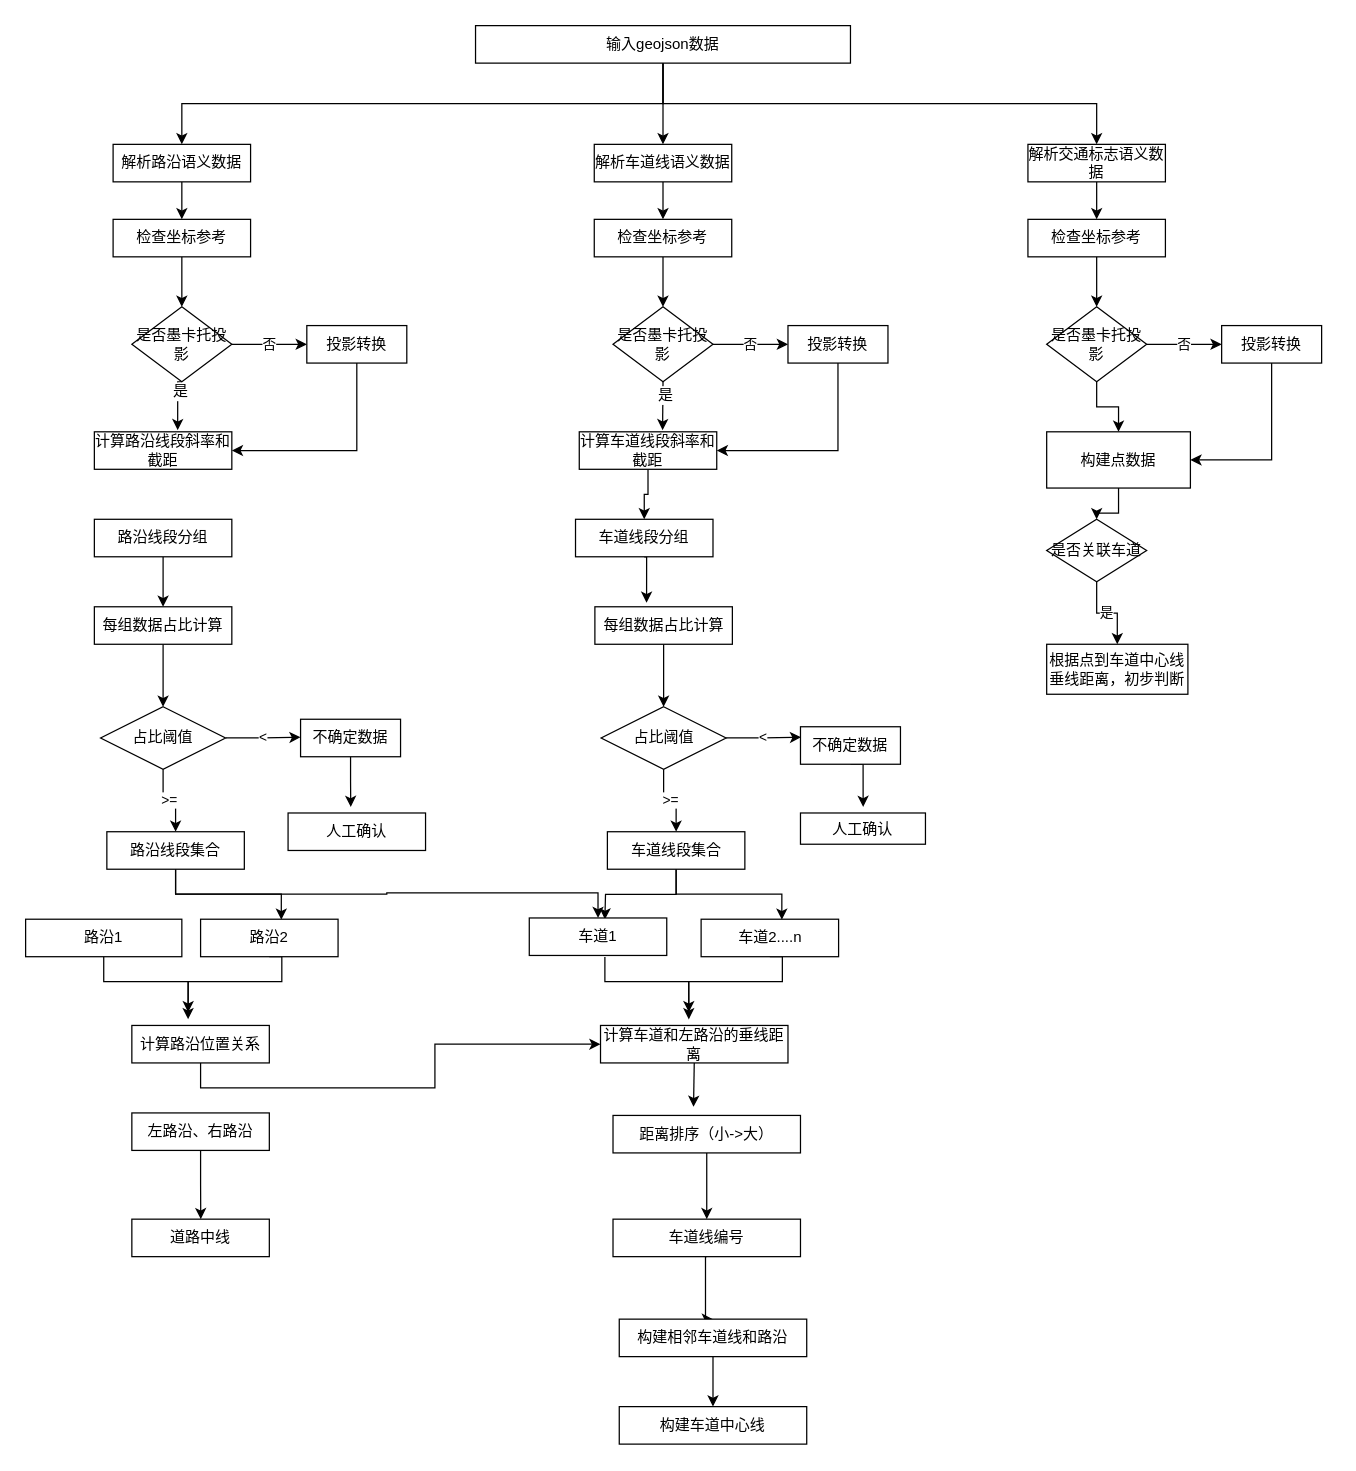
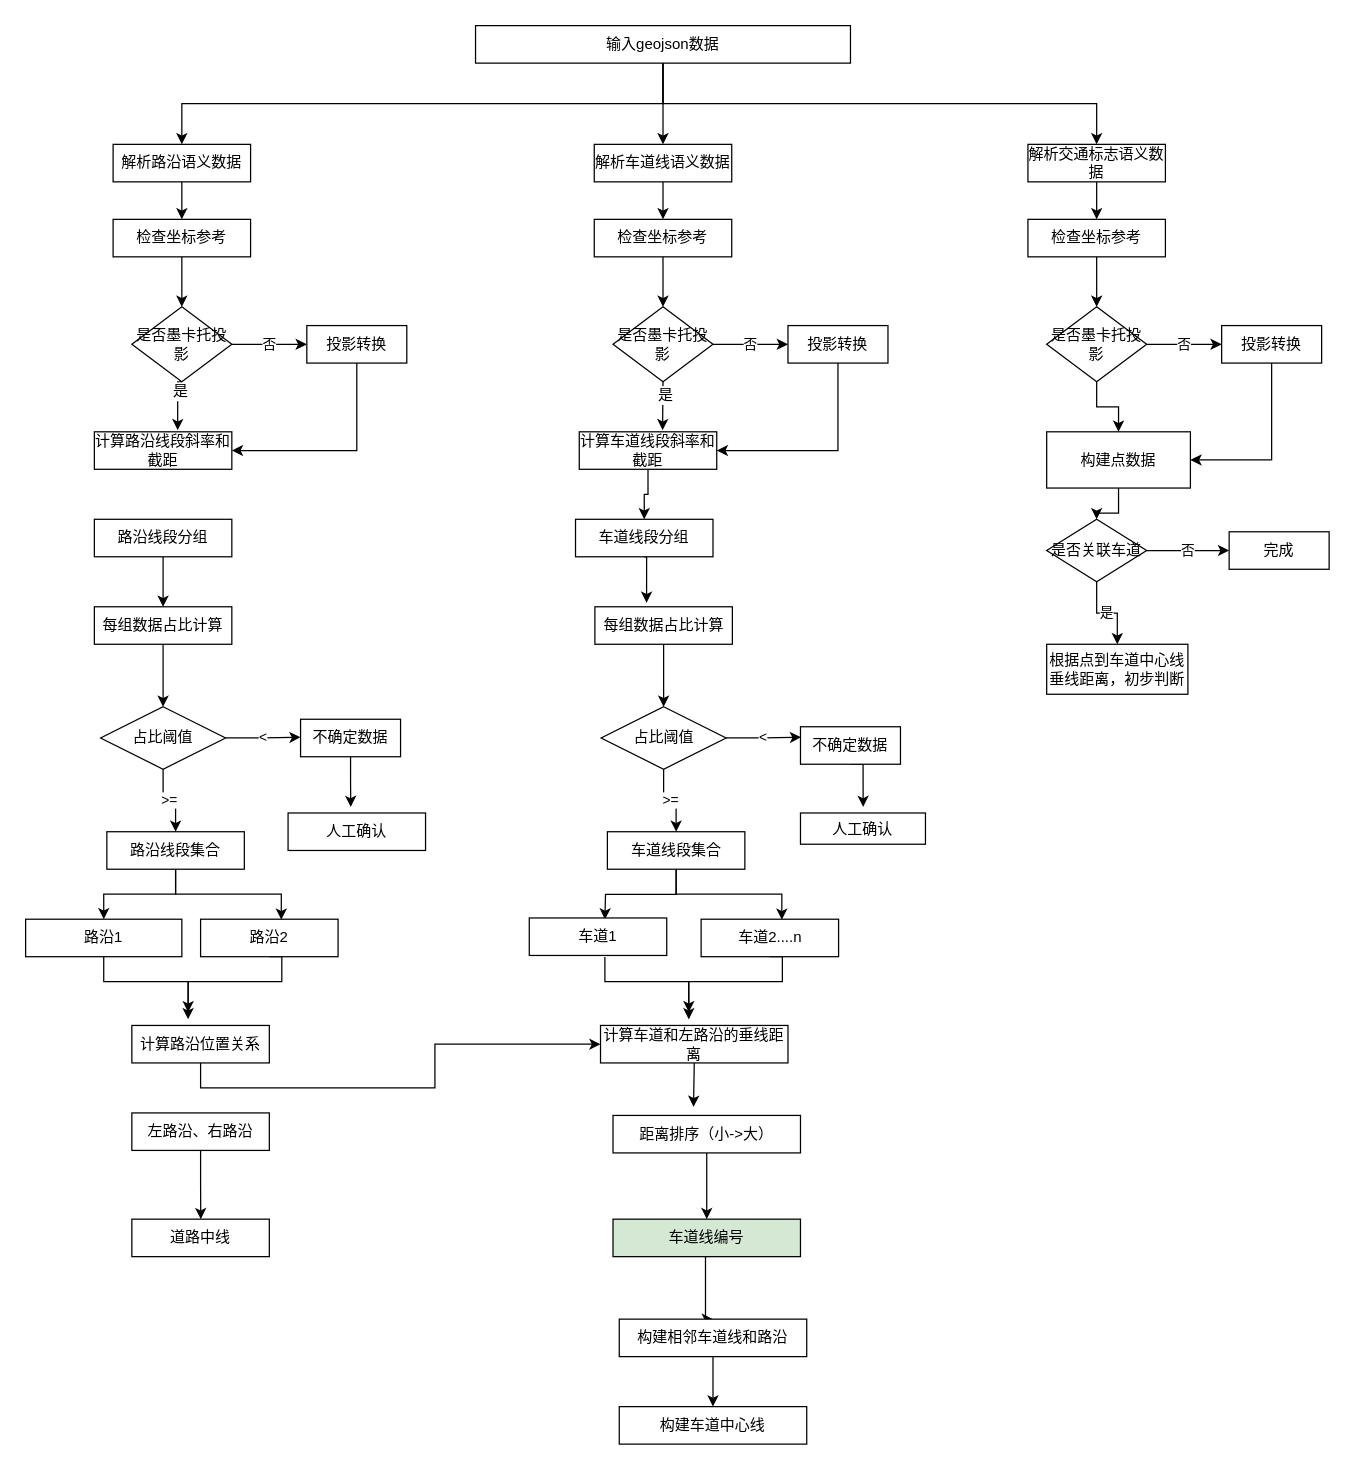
+ <mxCell id="84" value="否" style="edgeStyle=orthogonalEdgeStyle;rounded=0;orthogonalLoop=1;jettySize=auto;html=1;exitX=1;exitY=0.5;exitDx=0;exitDy=0;" parent="1" source="86" target="87" edge="1"><mxGeometry relative="1" as="geometry" /></mxCell>
+ <mxCell id="87" value="完成" style="rounded=0;whiteSpace=wrap;html=1;" parent="1" vertex="1"><mxGeometry x="983" y="425" width="80" height="30" as="geometry" /></mxCell>
- <mxCell id="20" style="edgeStyle=orthogonalEdgeStyle;rounded=0;orthogonalLoop=1;jettySize=auto;html=1;exitX=0.5;exitY=1;exitDx=0;exitDy=0;" parent="1" source="22" target="62" edge="1"><mxGeometry relative="1" as="geometry" /></mxCell>
+ <mxCell id="20" style="edgeStyle=orthogonalEdgeStyle;rounded=0;orthogonalLoop=1;jettySize=auto;html=1;exitX=0.5;exitY=1;exitDx=0;exitDy=0;entryX=0.5;entryY=0;entryDx=0;entryDy=0;" parent="1" source="22" target="24" edge="1"><mxGeometry relative="1" as="geometry" /></mxCell>
- <mxCell id="66" value="车道线编号" style="rounded=0;whiteSpace=wrap;html=1;" parent="1" vertex="1"><mxGeometry x="490" y="975" width="150" height="30" as="geometry" /></mxCell>
+ <mxCell id="66" value="车道线编号" style="rounded=0;whiteSpace=wrap;html=1;fillColor=#d5e8d4;" parent="1" vertex="1"><mxGeometry x="490" y="975" width="150" height="30" as="geometry" /></mxCell>
